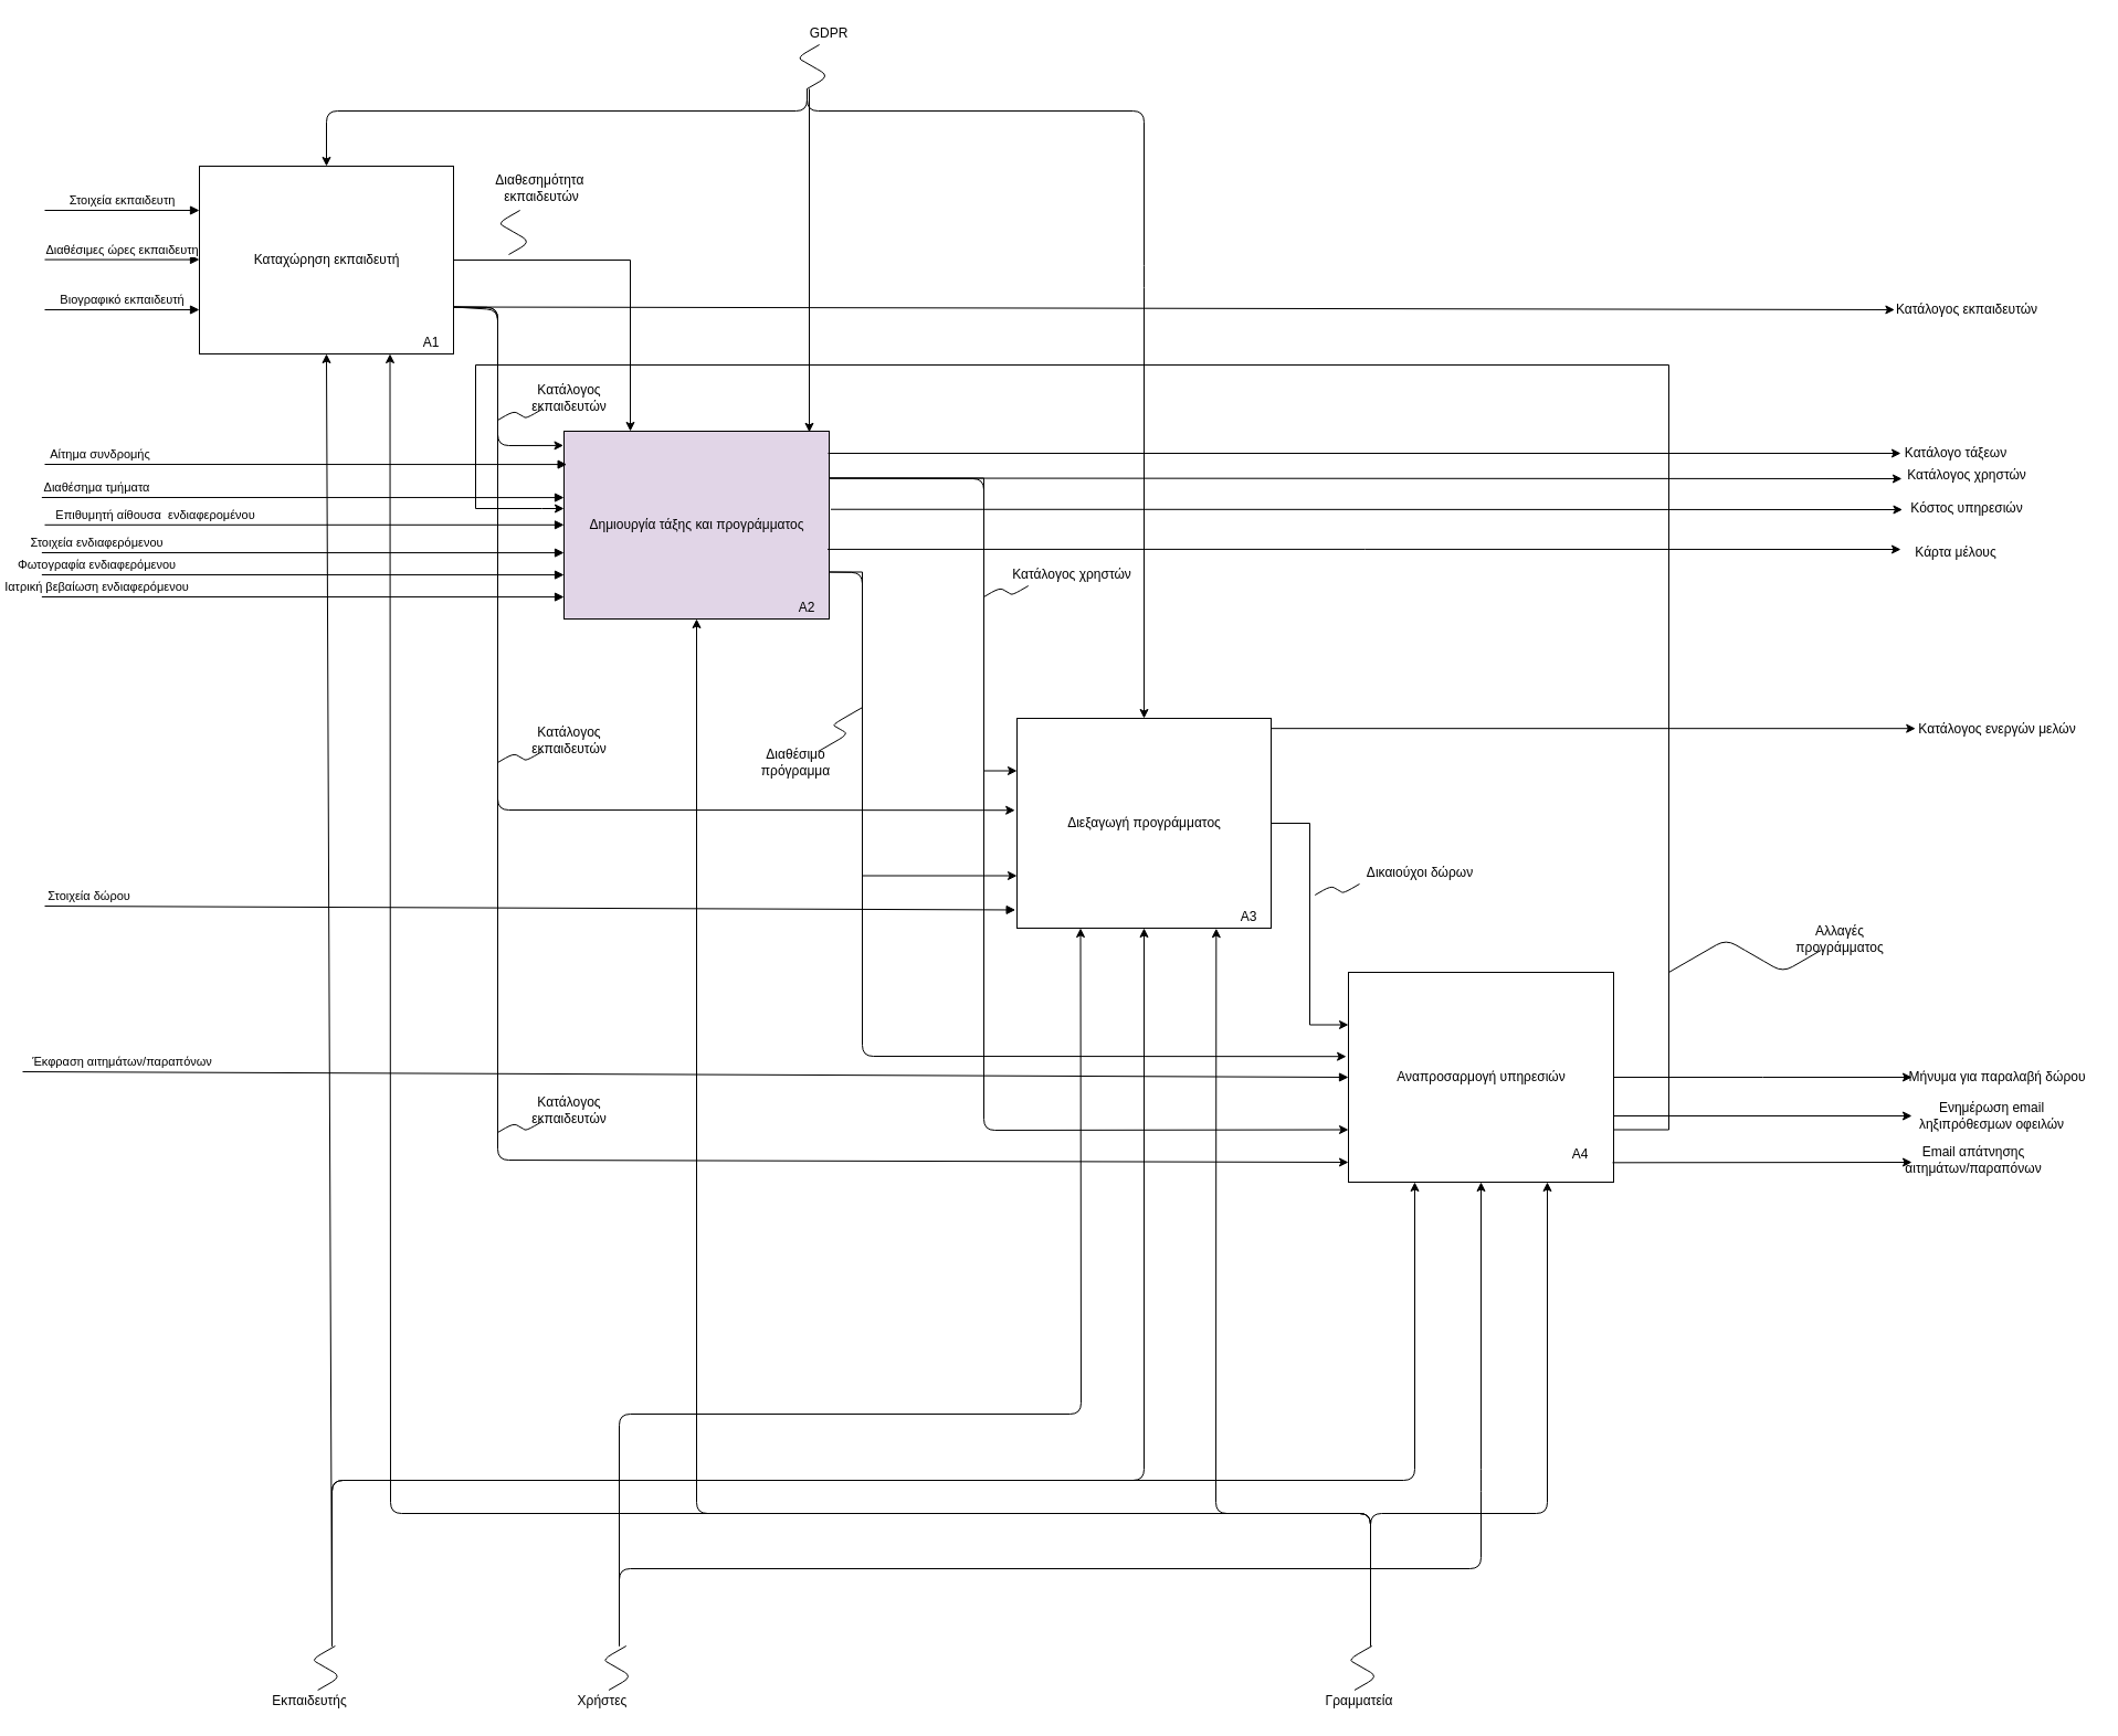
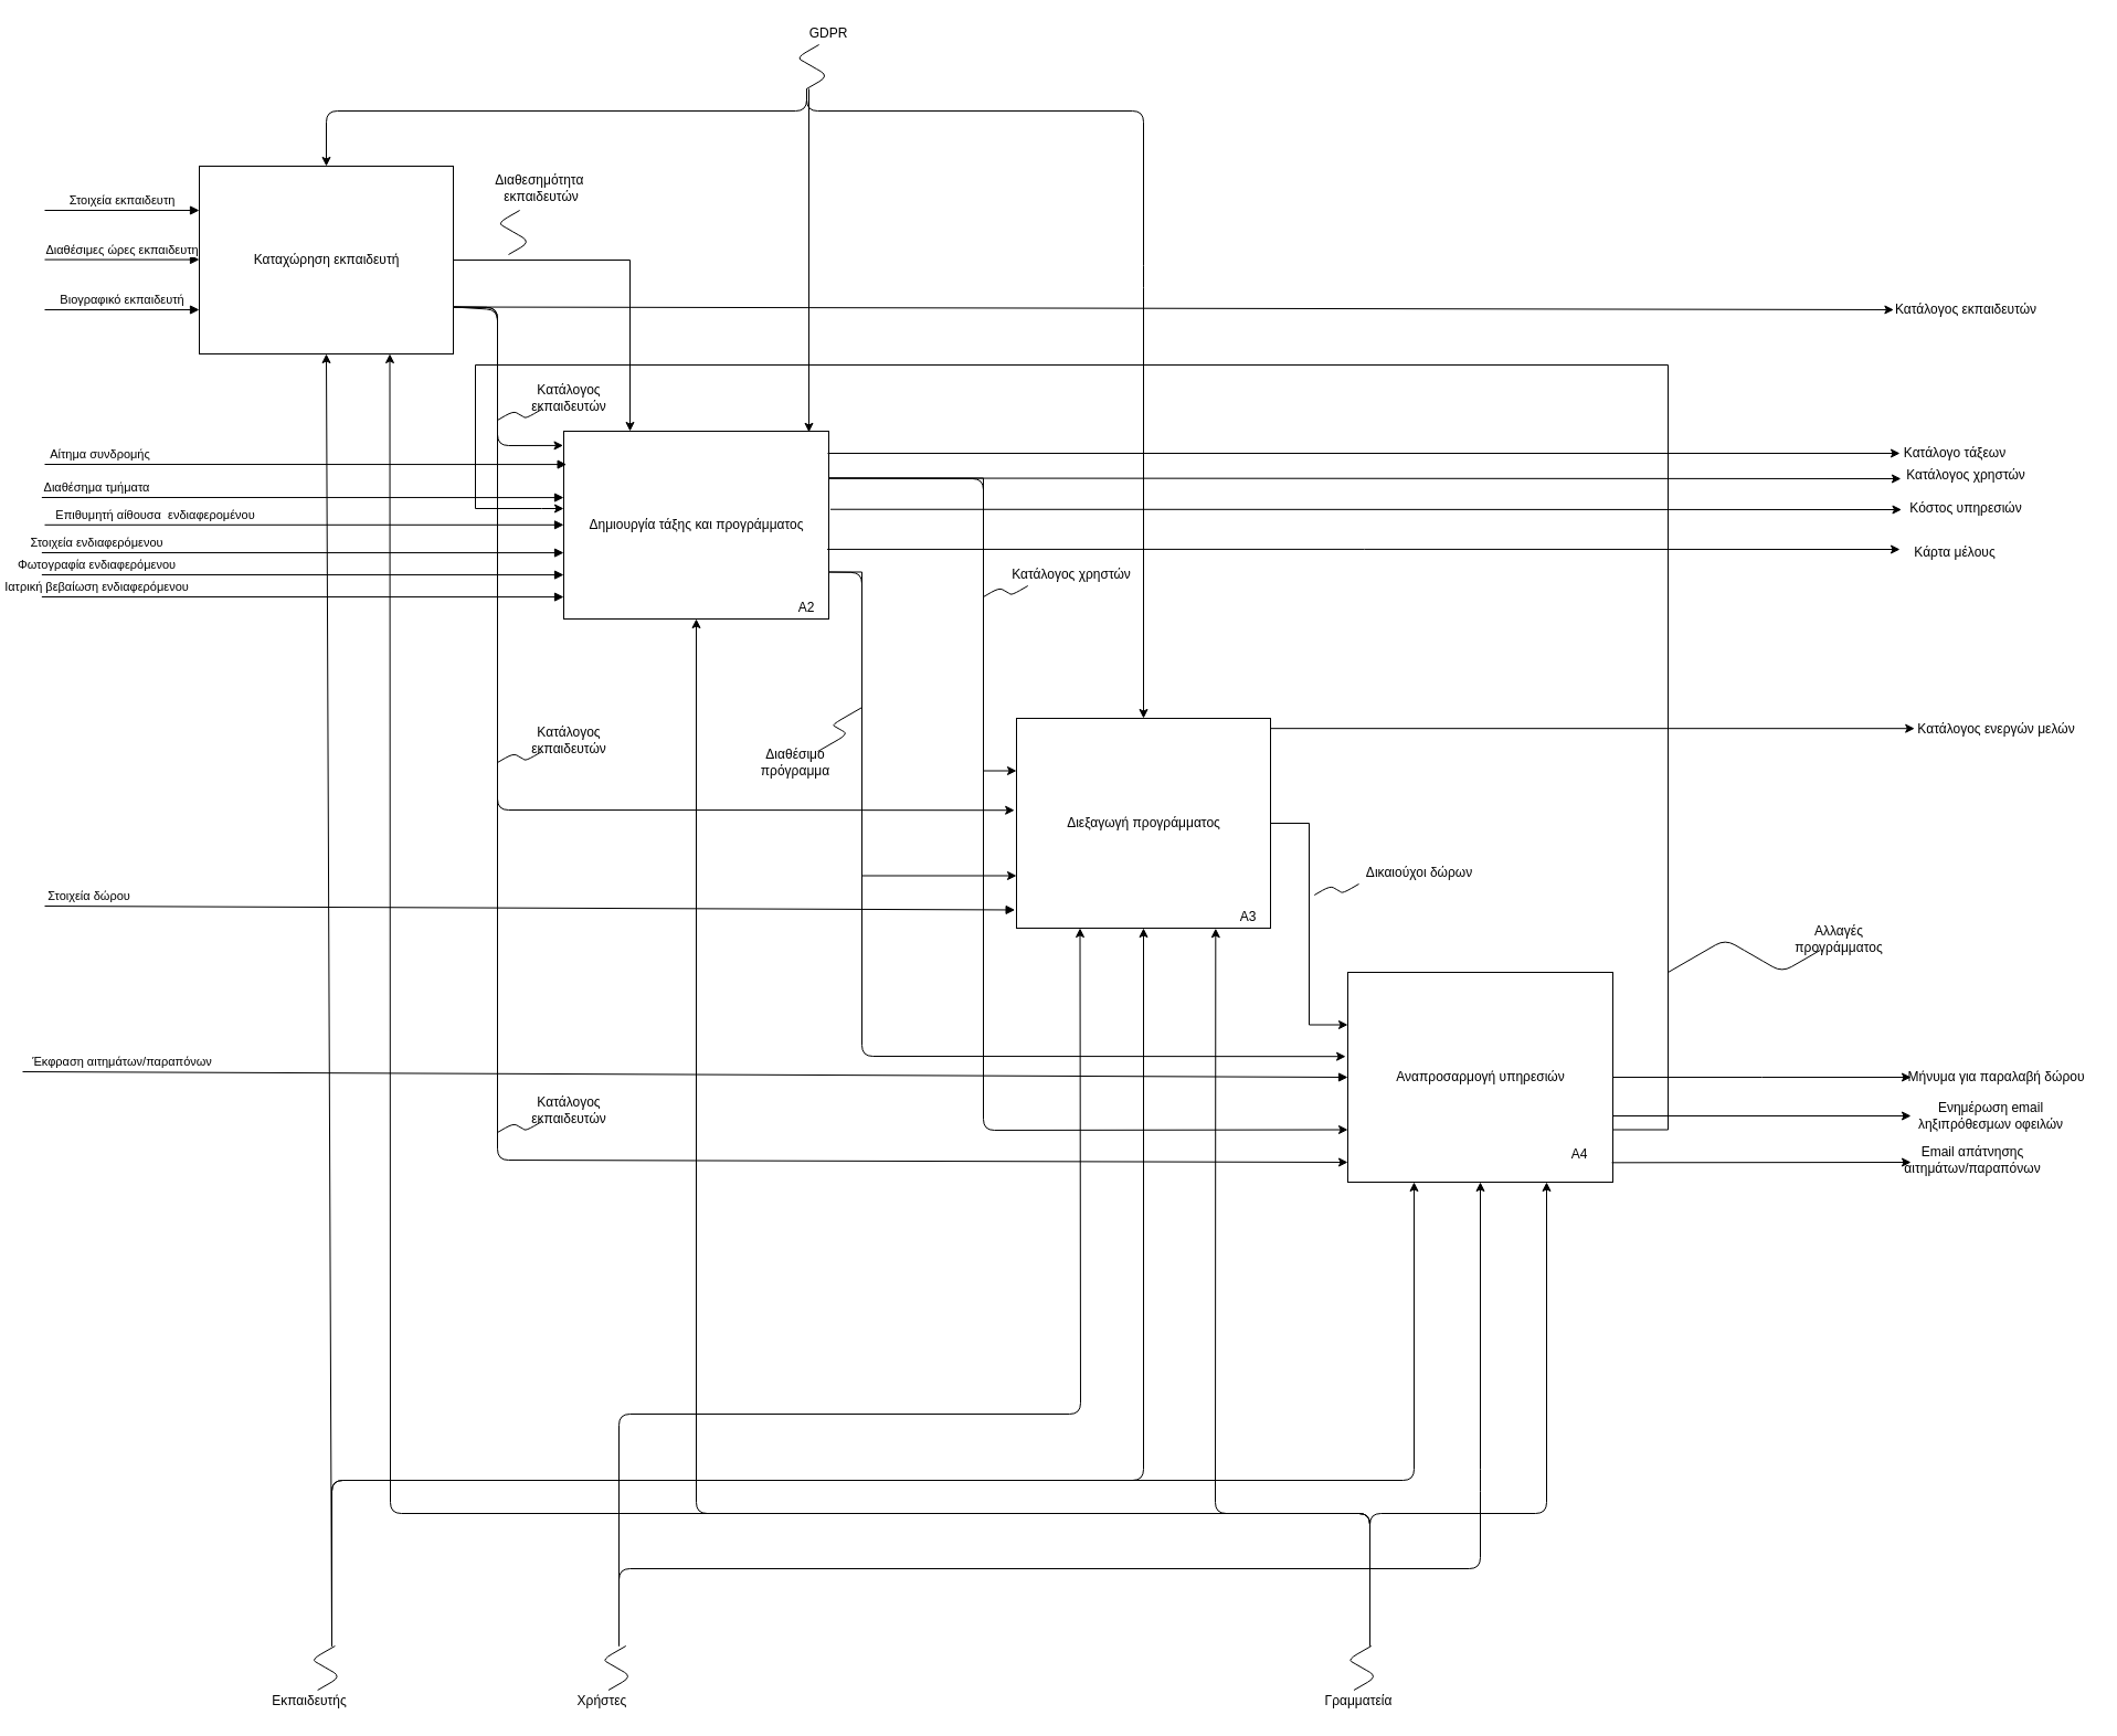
- <mxCell id="63" value="Α1" style="text;html=1;strokeColor=none;fillColor=none;align=center;verticalAlign=middle;whiteSpace=wrap;rounded=0;" parent="1" vertex="1"><mxGeometry x="370" y="300" width="40" height="20" as="geometry" /></mxCell>
- <mxCell id="6" value="Δημιουργία τάξης και προγράμματος" style="html=1;fillColor=#e1d5e7;" parent="1" vertex="1"><mxGeometry x="510" y="390" width="240" height="170" as="geometry" /></mxCell>
+ <mxCell id="6" value="Δημιουργία τάξης και προγράμματος" style="html=1;" parent="1" vertex="1"><mxGeometry x="510" y="390" width="240" height="170" as="geometry" /></mxCell>
